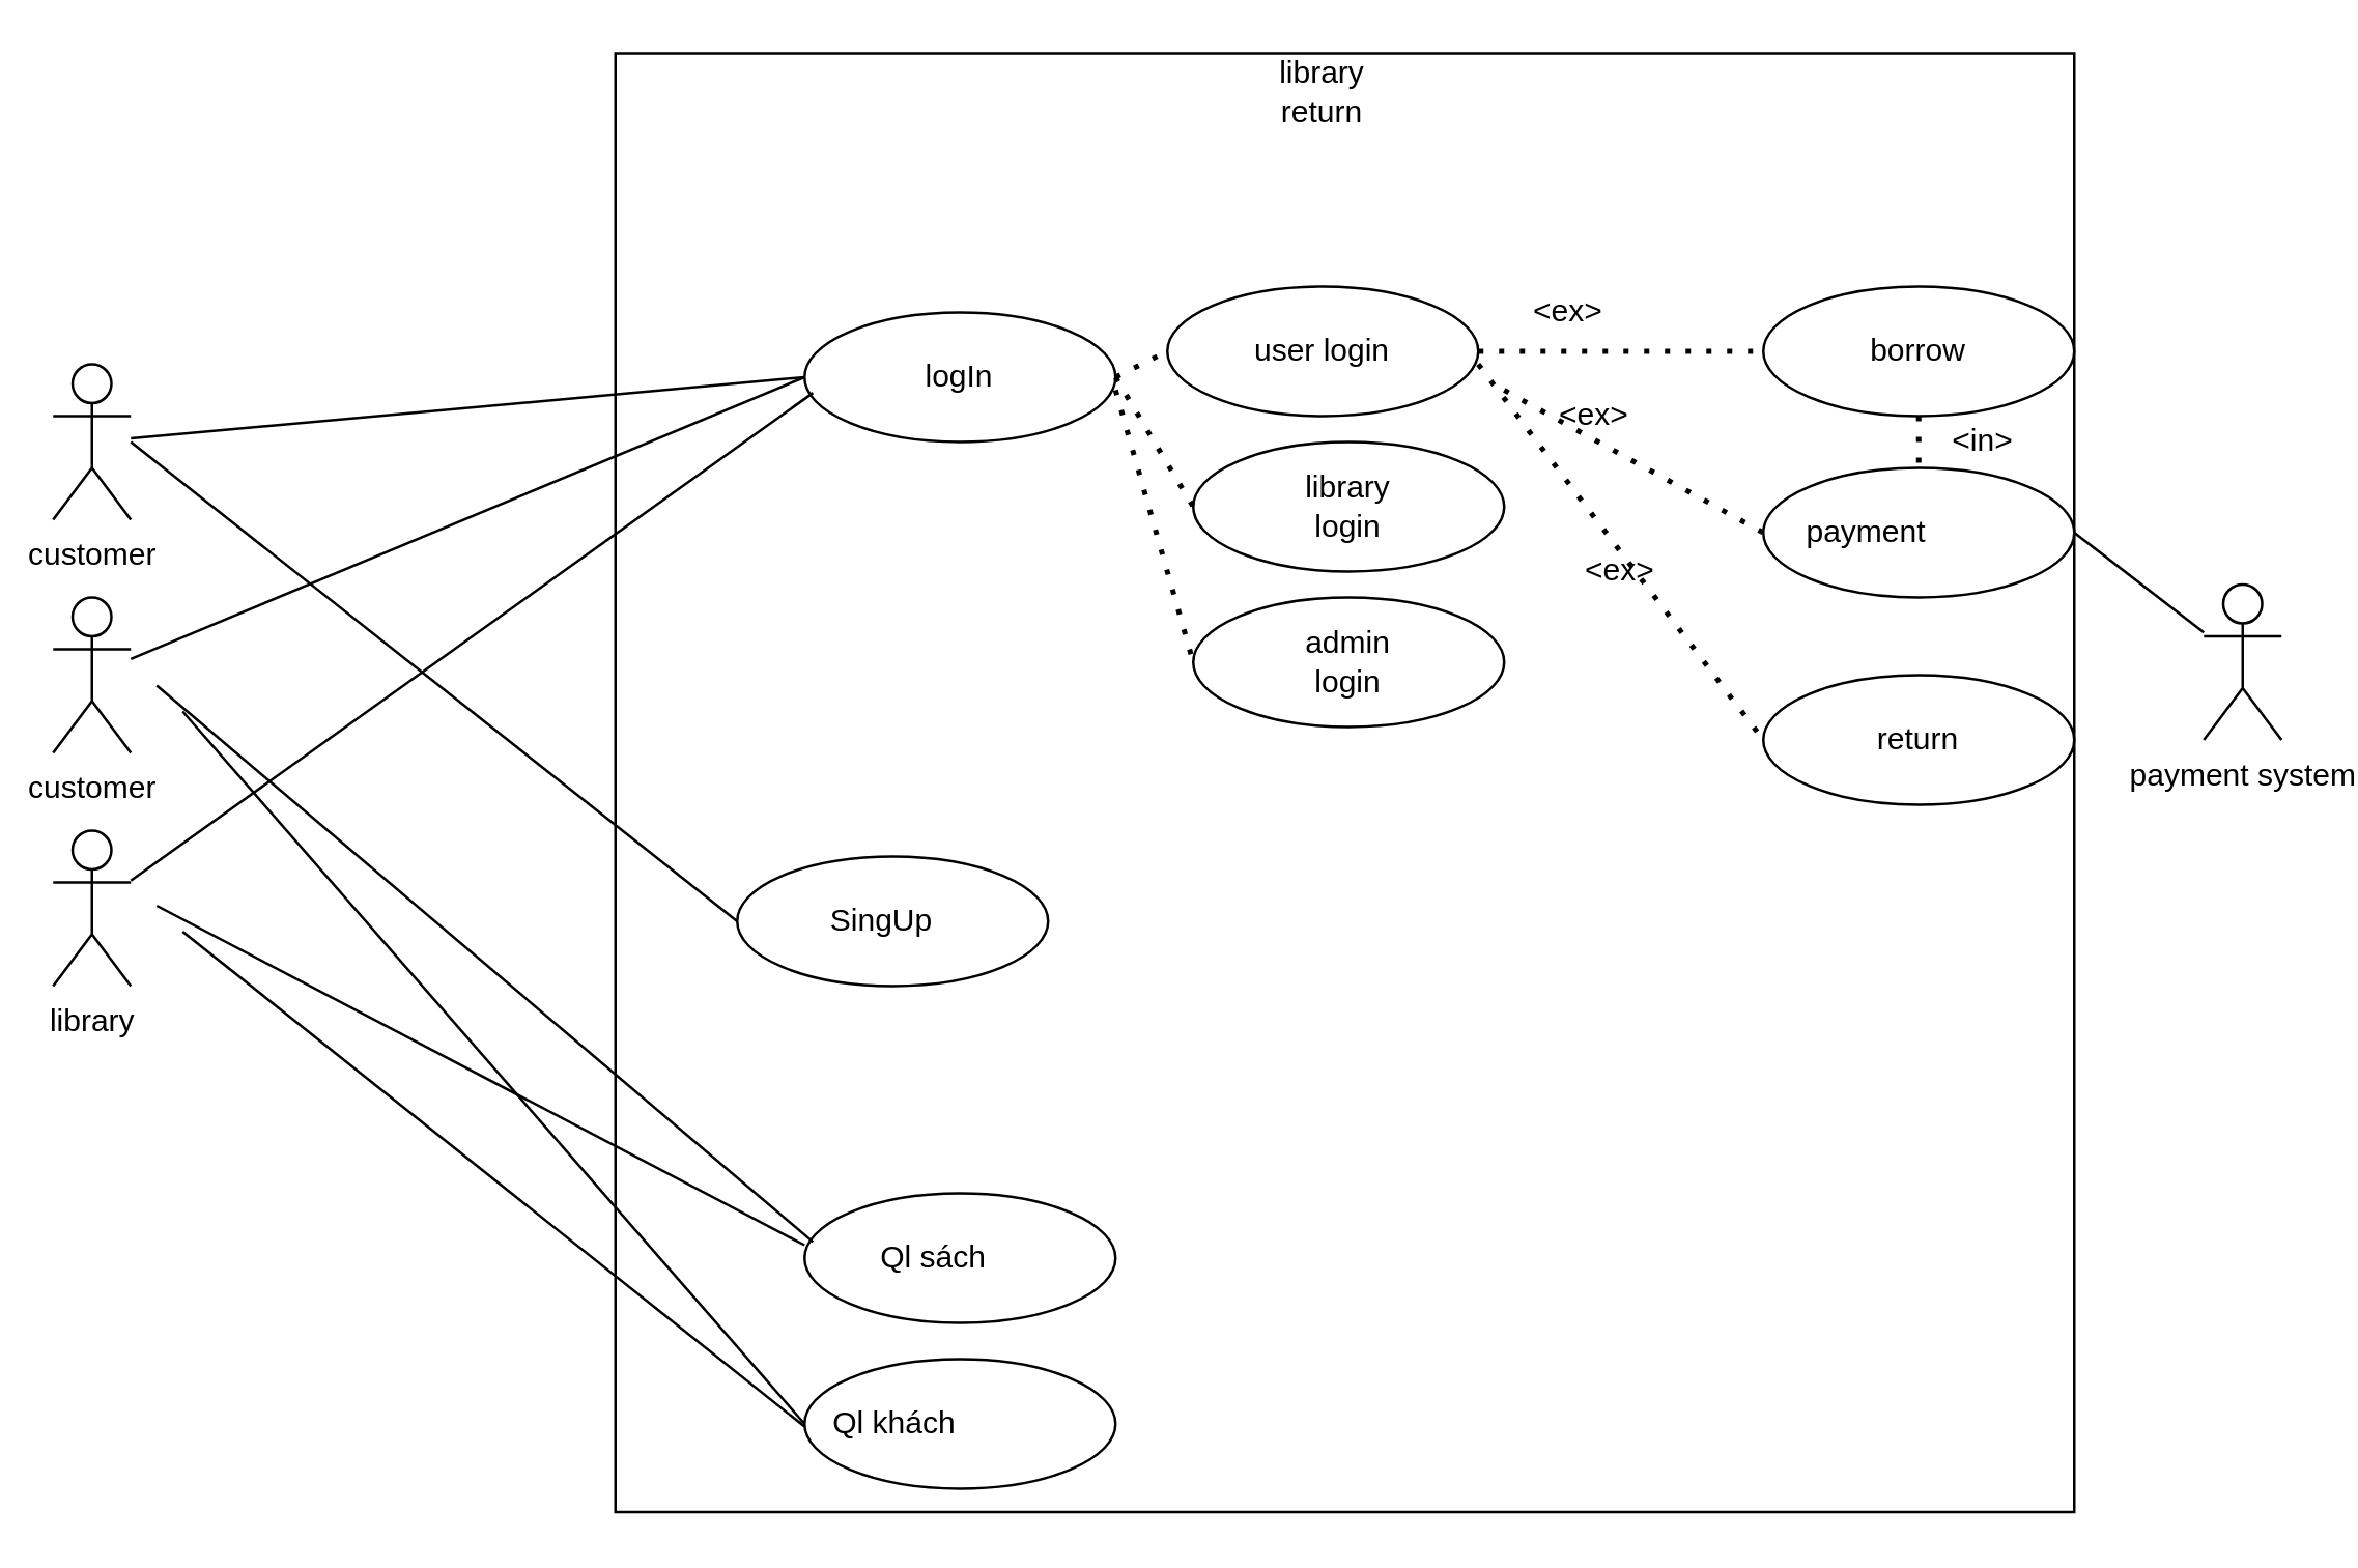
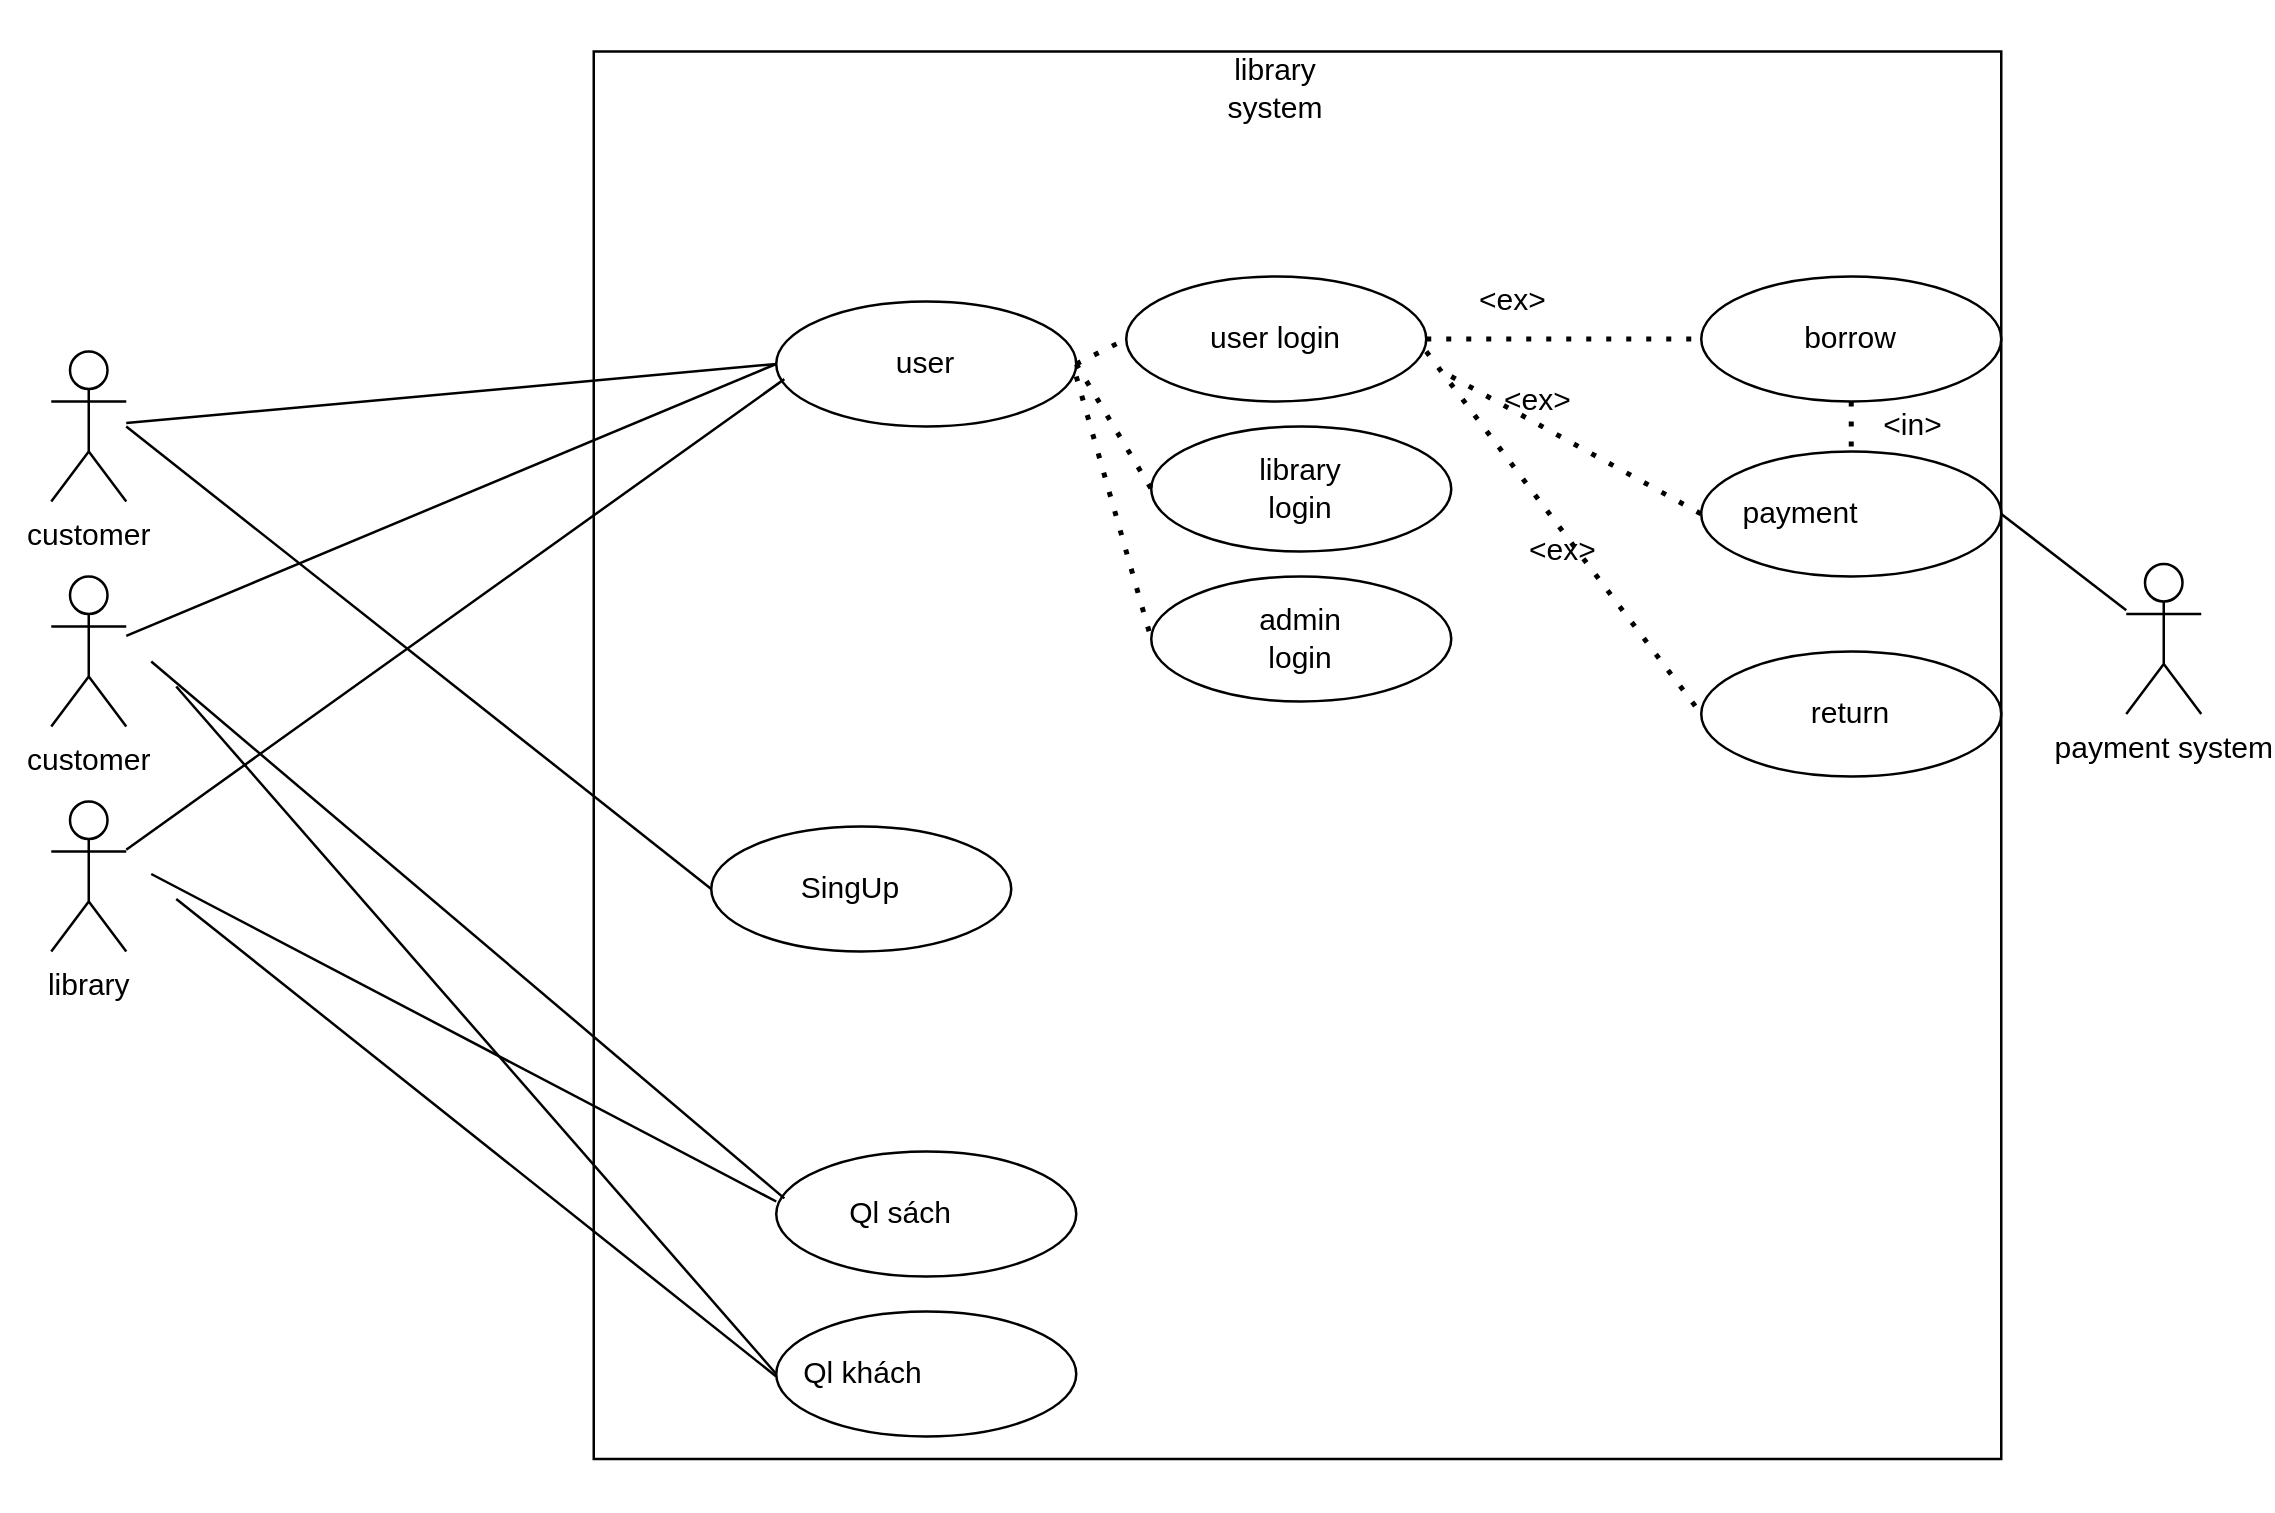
- <mxCell id="3" value="library return" style="text;html=1;align=center;verticalAlign=middle;whiteSpace=wrap;rounded=0;" parent="1" vertex="1"><mxGeometry x="480" y="20" width="60" height="30" as="geometry" /></mxCell>
+ <mxCell id="3" value="library system" style="text;html=1;align=center;verticalAlign=middle;whiteSpace=wrap;rounded=0;" parent="1" vertex="1"><mxGeometry x="480" y="20" width="60" height="30" as="geometry" /></mxCell>
- <mxCell id="10" value="logIn" style="text;html=1;align=center;verticalAlign=middle;whiteSpace=wrap;rounded=0;" parent="1" vertex="1"><mxGeometry x="340" y="130" width="60" height="30" as="geometry" /></mxCell>
+ <mxCell id="10" value="user" style="text;html=1;align=center;verticalAlign=middle;whiteSpace=wrap;rounded=0;" parent="1" vertex="1"><mxGeometry x="340" y="130" width="60" height="30" as="geometry" /></mxCell>
